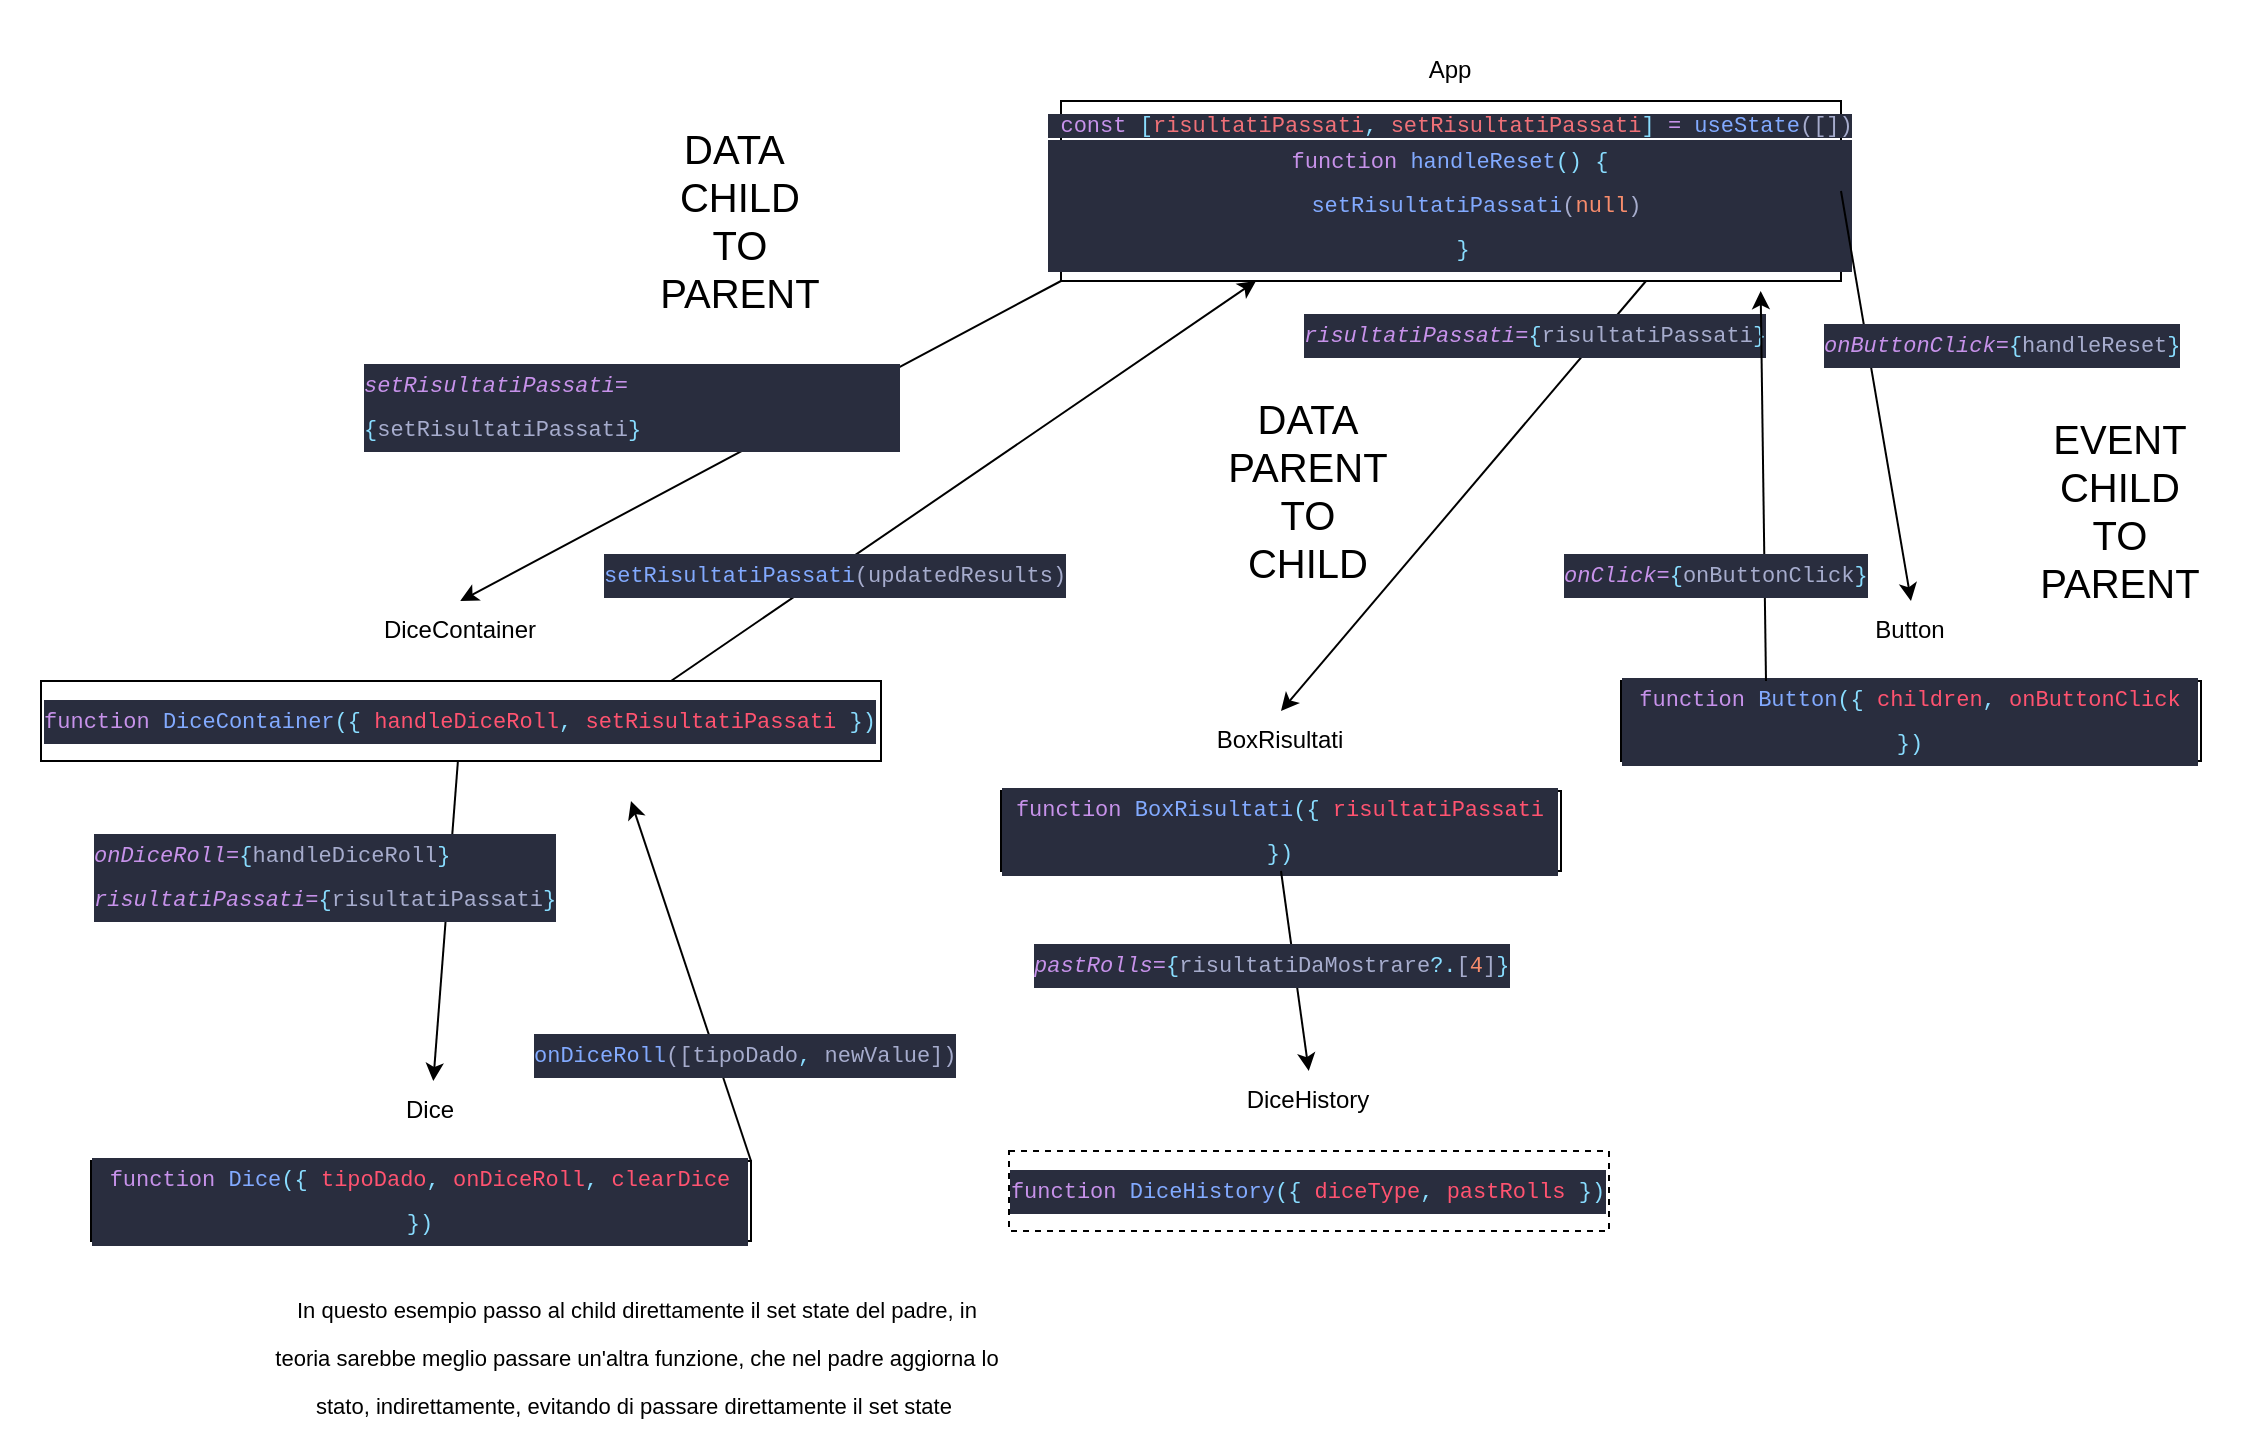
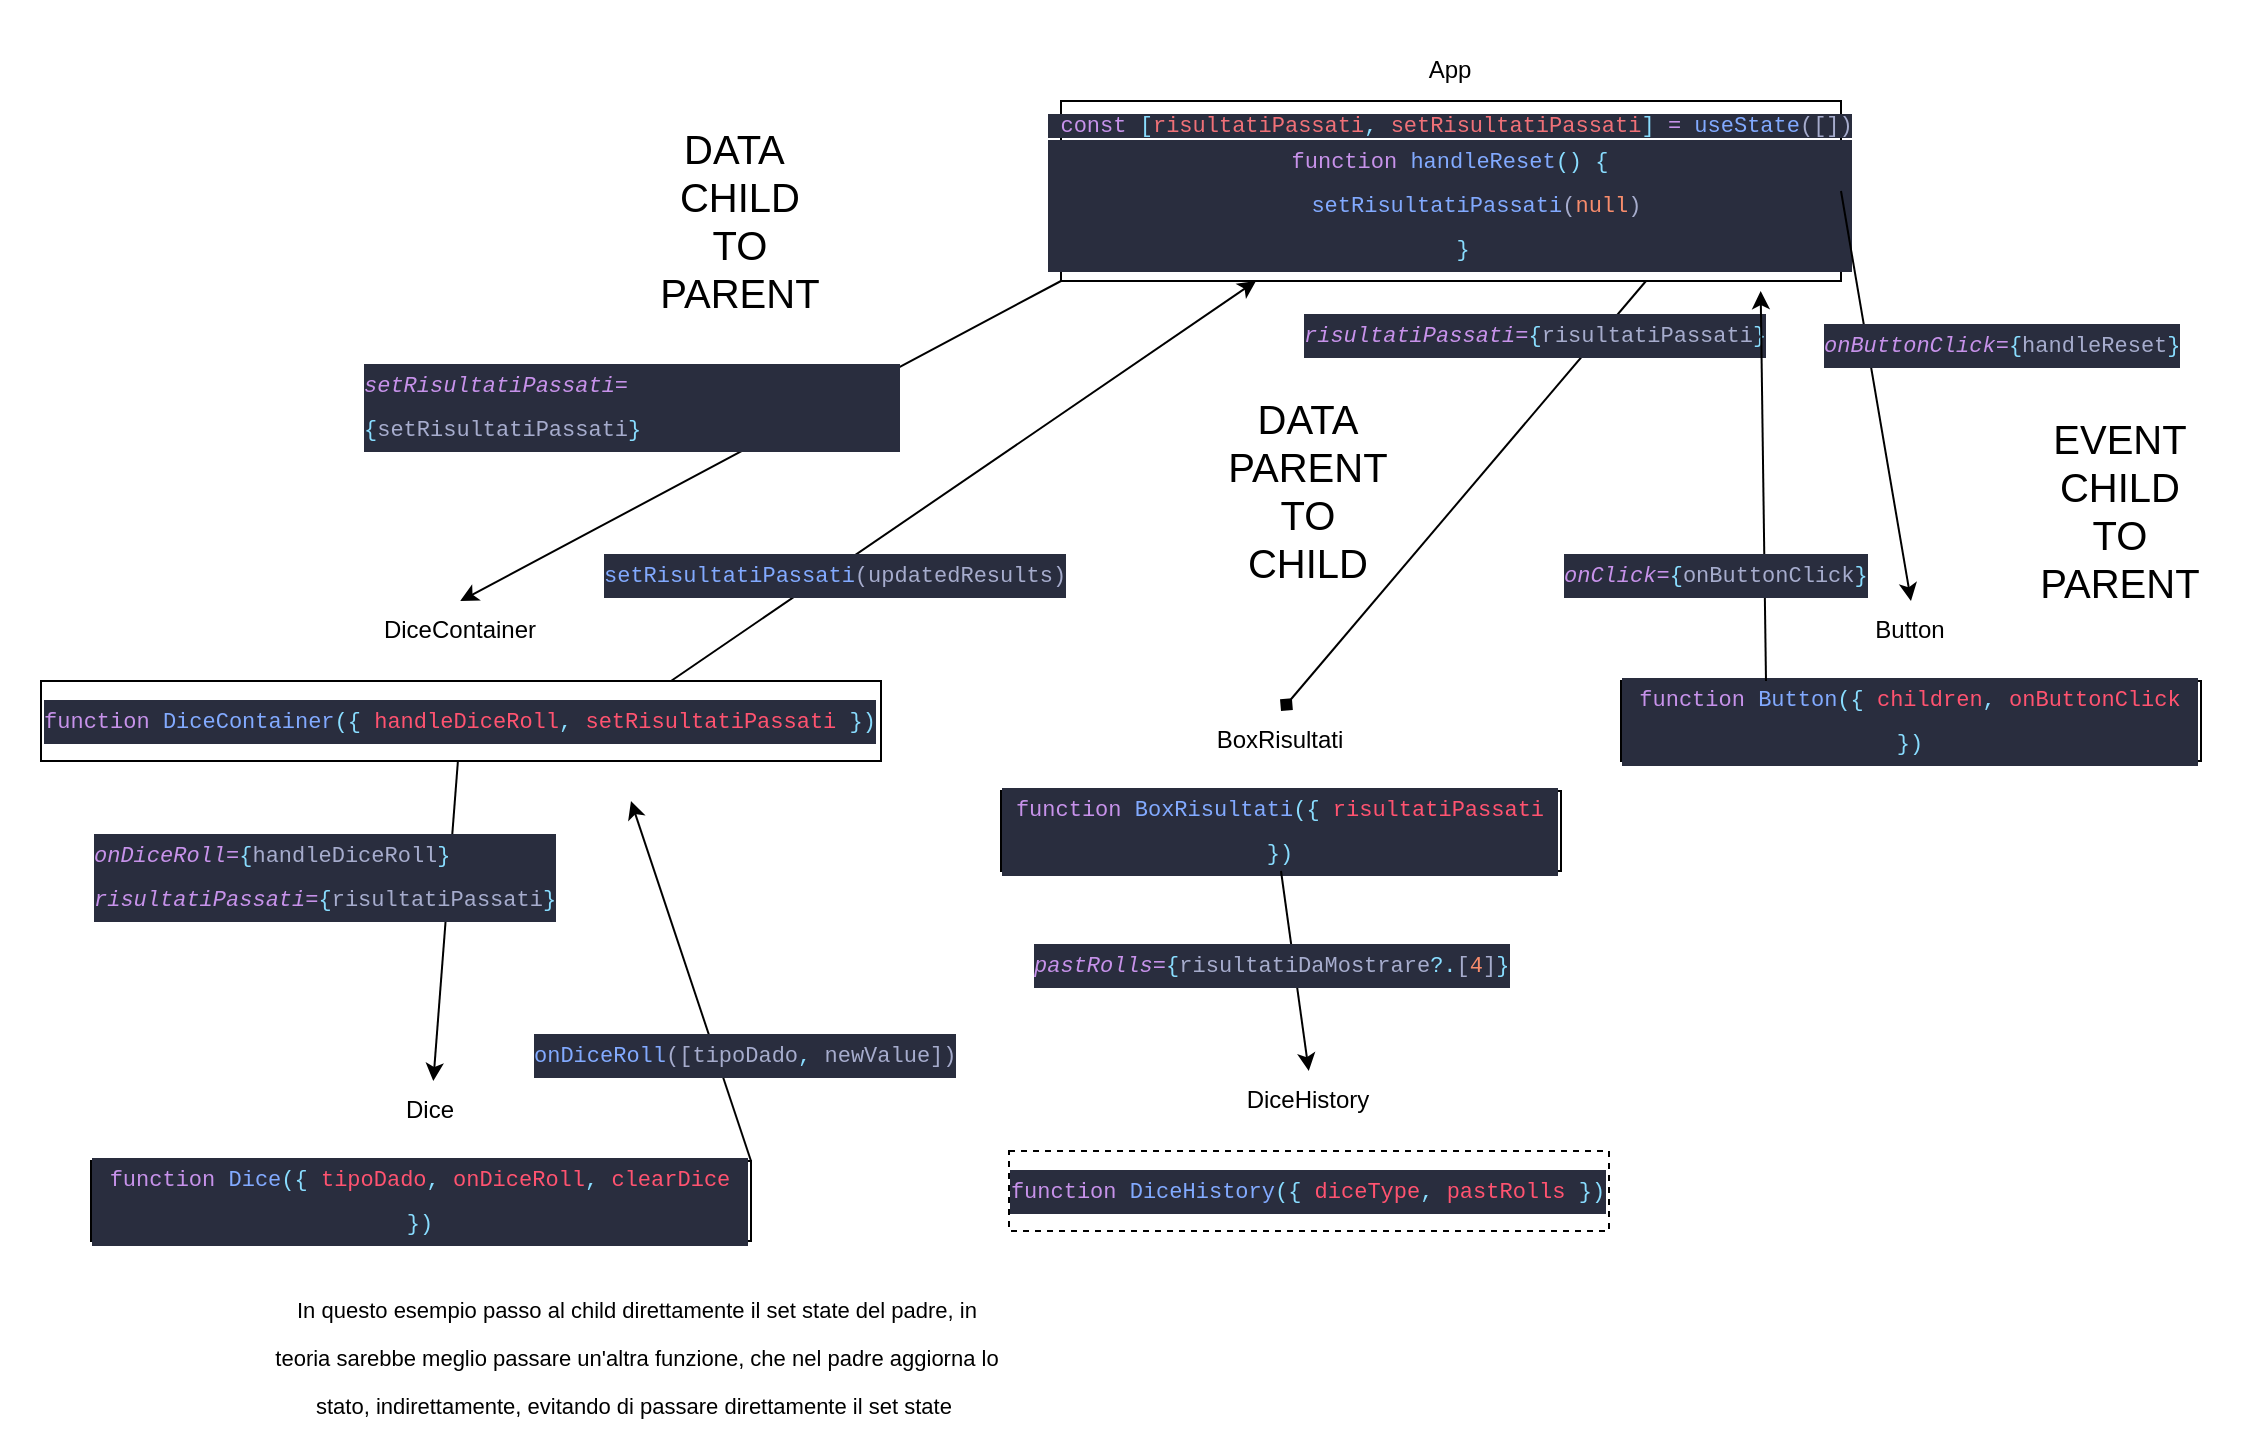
- <mxCell id="21" value="" style="edgeStyle=none;html=1;entryX=0.5;entryY=0;entryDx=0;entryDy=0;exitX=0.75;exitY=1;exitDx=0;exitDy=0;" parent="1" source="4" target="12" edge="1"><mxGeometry relative="1" as="geometry"><mxPoint x="930" y="110.5" as="sourcePoint" /><mxPoint x="715" y="175" as="targetPoint" /></mxGeometry></mxCell>
+ <mxCell id="21" value="" style="edgeStyle=none;html=1;entryX=0.5;entryY=0;entryDx=0;entryDy=0;exitX=0.75;exitY=1;exitDx=0;exitDy=0;endArrow=diamond;" parent="1" source="4" target="12" edge="1"><mxGeometry relative="1" as="geometry"><mxPoint x="930" y="110.5" as="sourcePoint" /><mxPoint x="715" y="175" as="targetPoint" /></mxGeometry></mxCell>
